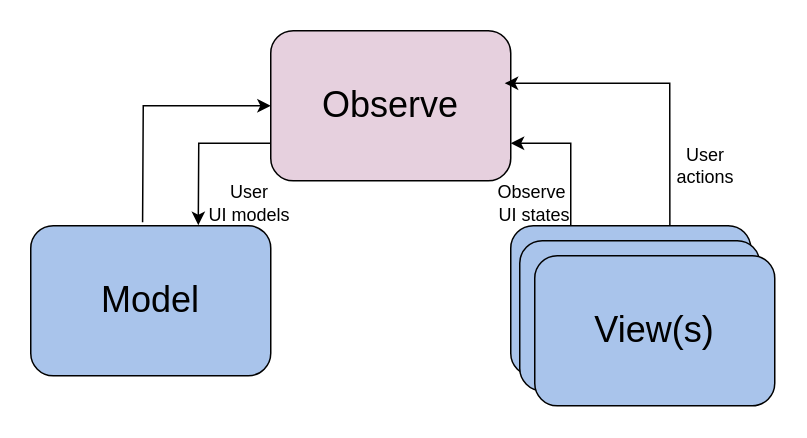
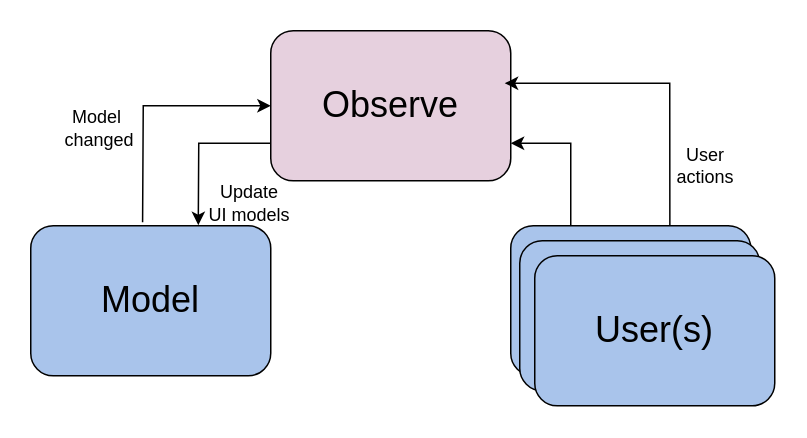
+ <mxCell id="14" value="Model&amp;nbsp;&lt;div&gt;changed&lt;/div&gt;" style="text;html=1;align=center;verticalAlign=middle;whiteSpace=wrap;rounded=0;" vertex="1" parent="1"><mxGeometry x="36" y="70" width="60" height="30" as="geometry" /></mxCell>
- <mxCell id="13" value="User&lt;div&gt;UI models&lt;/div&gt;" style="text;html=1;align=center;verticalAlign=middle;whiteSpace=wrap;rounded=0;" vertex="1" parent="1"><mxGeometry x="136" y="120" width="60" height="30" as="geometry" /></mxCell>
+ <mxCell id="13" value="Update&lt;div&gt;UI models&lt;/div&gt;" style="text;html=1;align=center;verticalAlign=middle;whiteSpace=wrap;rounded=0;" vertex="1" parent="1"><mxGeometry x="136" y="120" width="60" height="30" as="geometry" /></mxCell>
- <mxCell id="12" value="Observe&amp;nbsp;&lt;div&gt;UI states&lt;/div&gt;" style="text;html=1;align=center;verticalAlign=middle;whiteSpace=wrap;rounded=0;" vertex="1" parent="1"><mxGeometry x="326" y="120" width="60" height="30" as="geometry" /></mxCell>
- <mxCell id="6" value="&lt;span style=&quot;font-size: 24px;&quot;&gt;View(s)&lt;/span&gt;" style="rounded=1;whiteSpace=wrap;html=1;fillColor=#A9C4EB;" vertex="1" parent="1"><mxGeometry x="356" y="170" width="160" height="100" as="geometry" /></mxCell>
+ <mxCell id="6" value="&lt;span style=&quot;font-size: 24px;&quot;&gt;User(s)&lt;/span&gt;" style="rounded=1;whiteSpace=wrap;html=1;fillColor=#A9C4EB;" vertex="1" parent="1"><mxGeometry x="356" y="170" width="160" height="100" as="geometry" /></mxCell>
